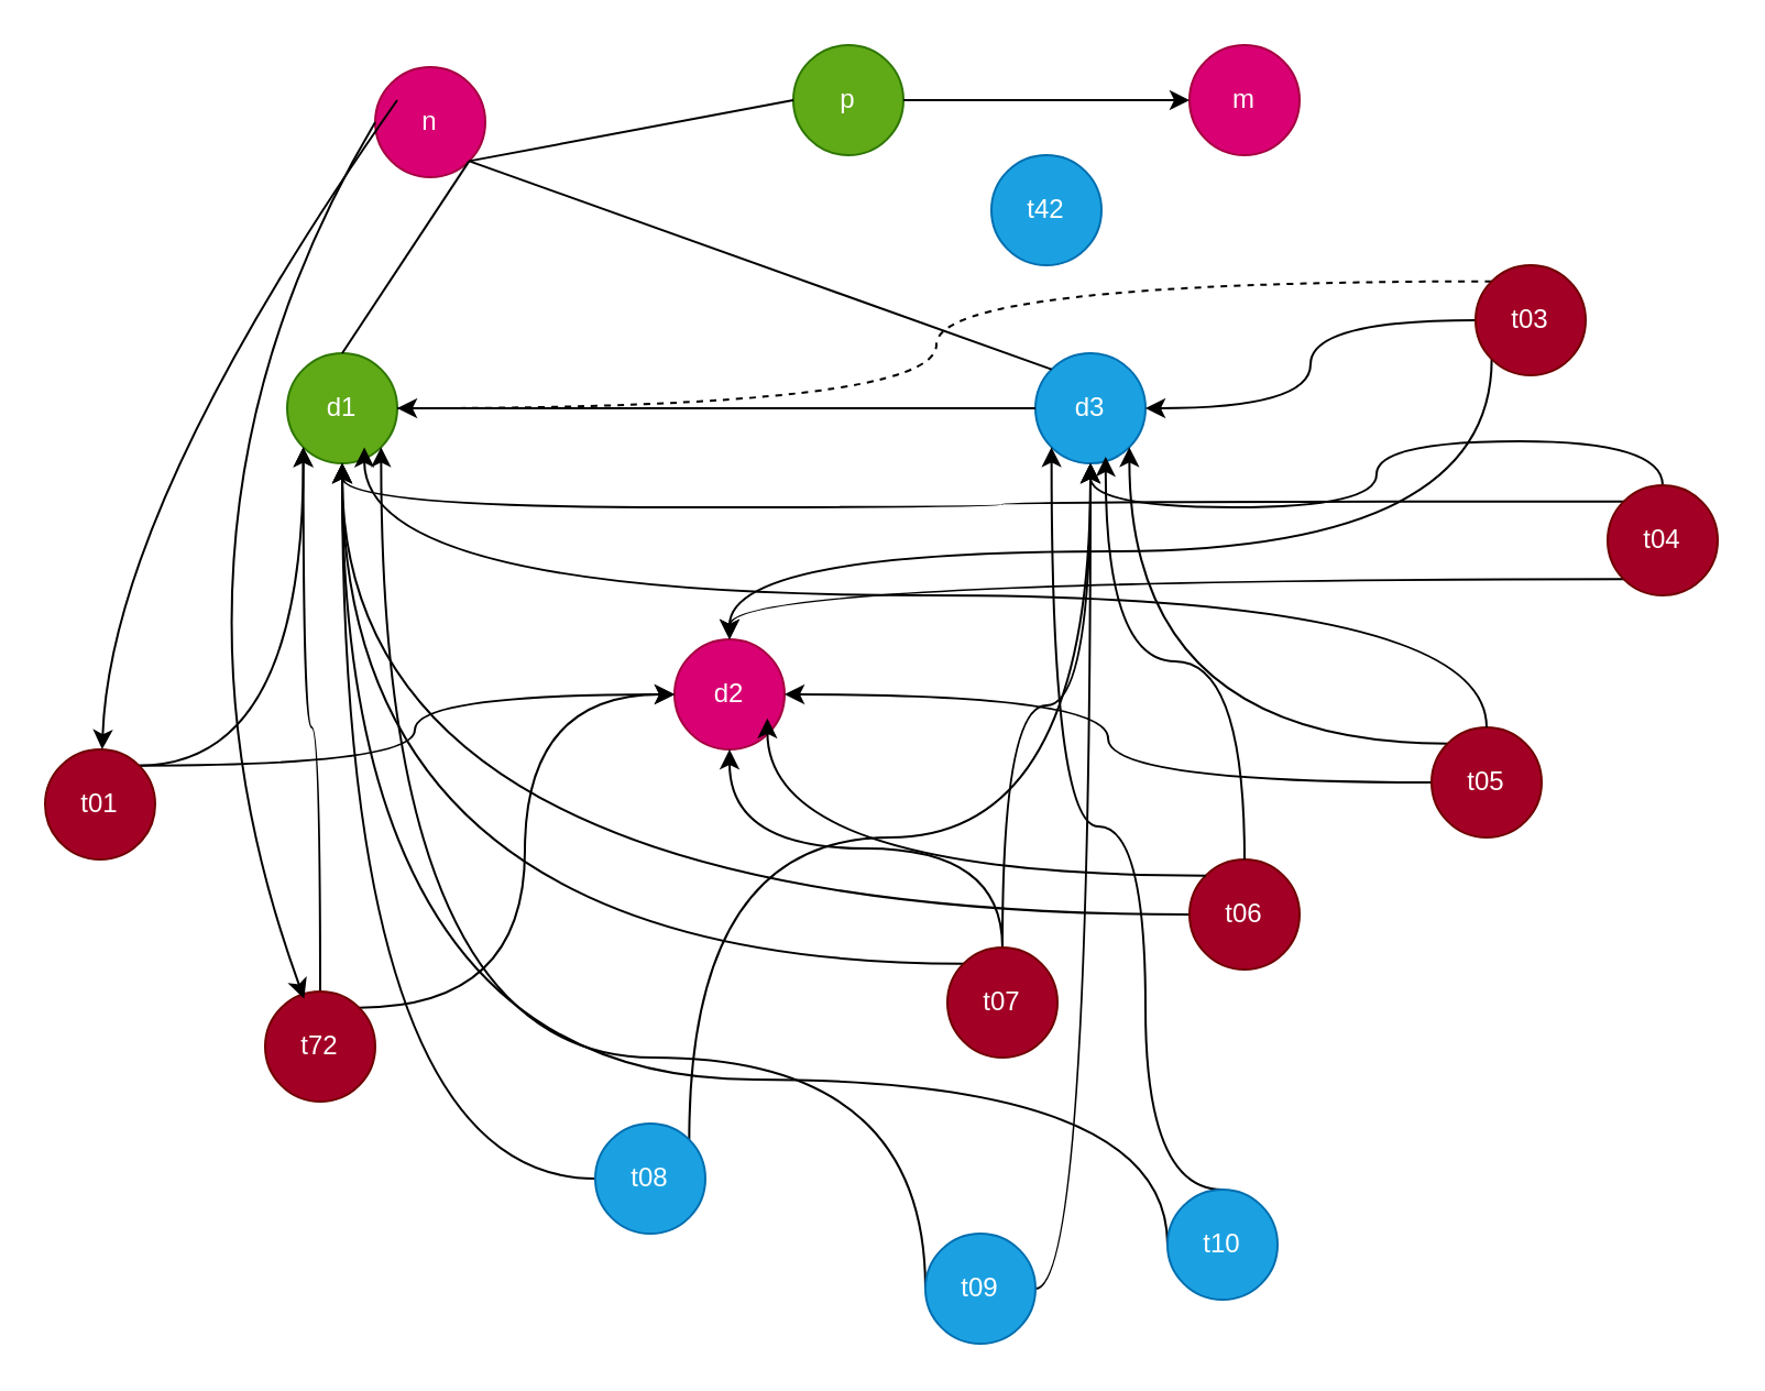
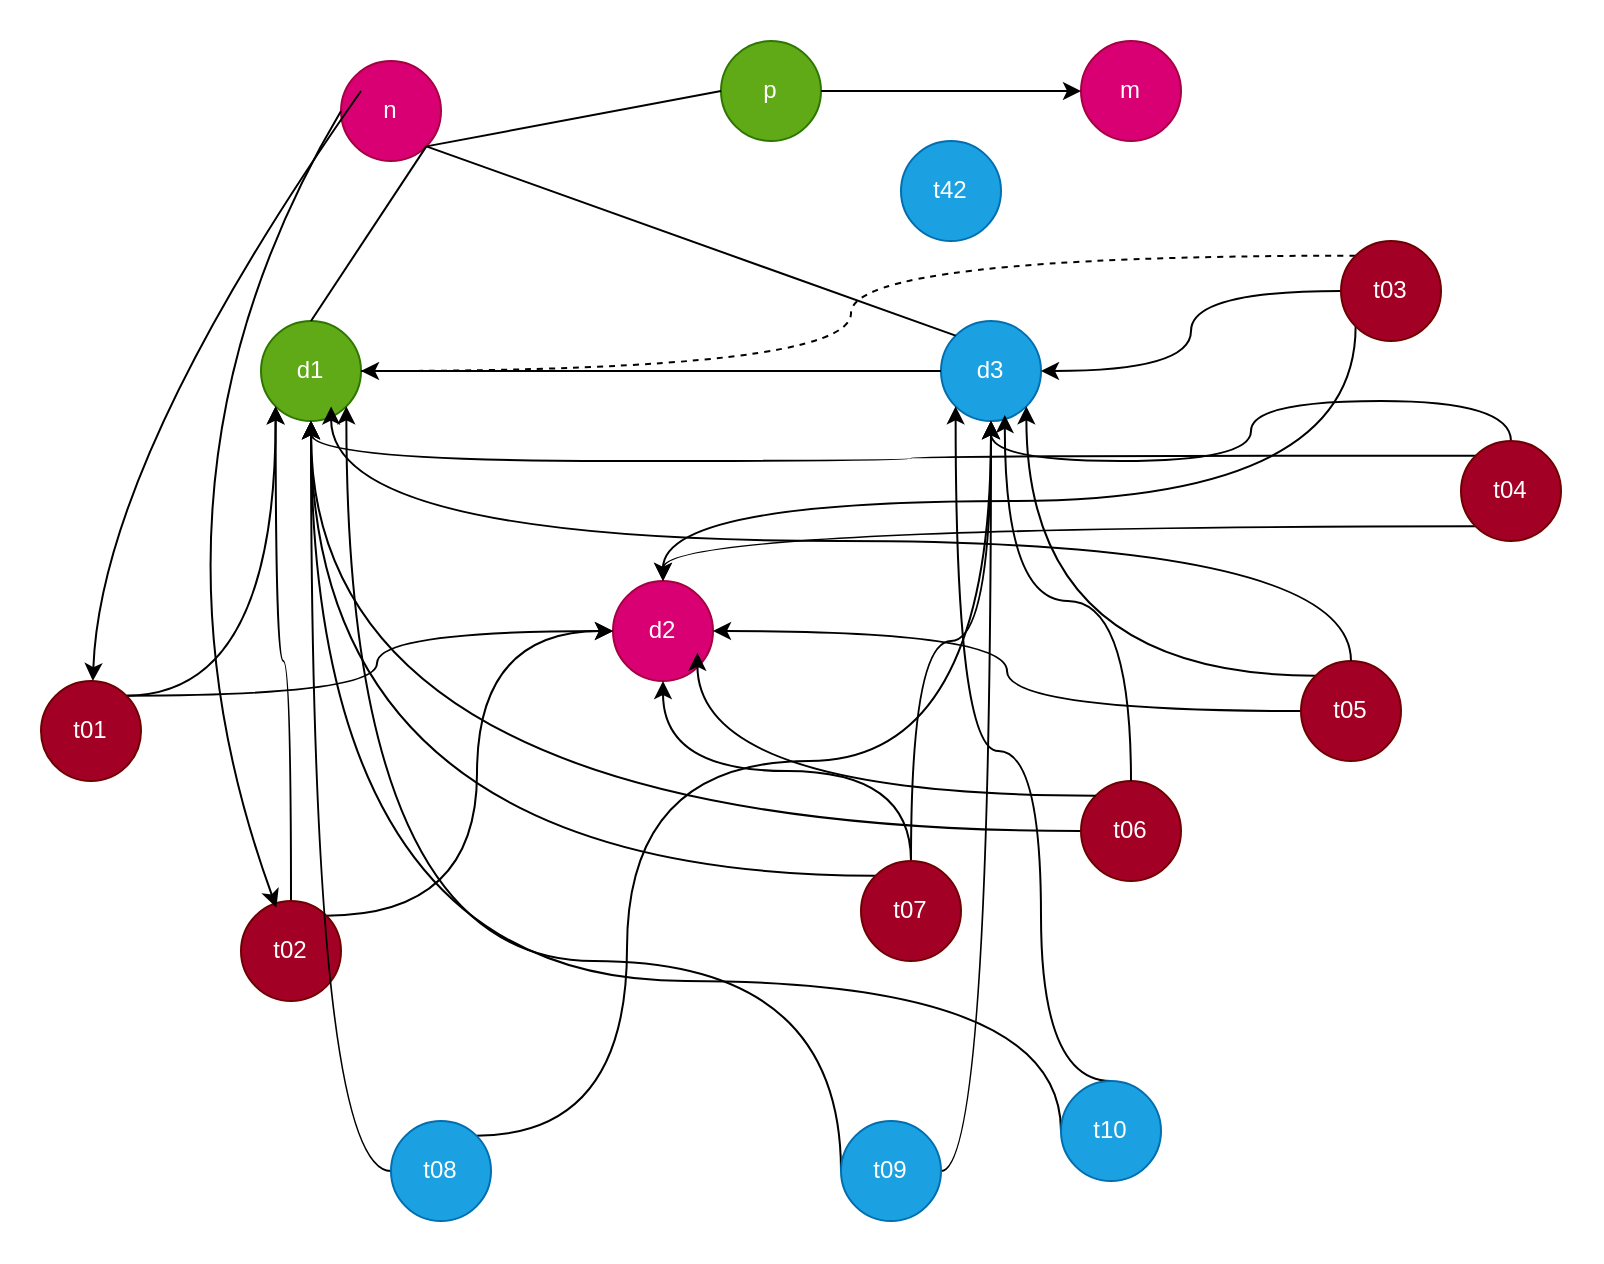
- <mxCell id="10" value="t72" style="ellipse;whiteSpace=wrap;html=1;strokeColor=#6F0000;fillColor=#a20025;fontColor=#ffffff;" vertex="1" parent="1"><mxGeometry x="120" y="450" width="50" height="50" as="geometry" /></mxCell>
+ <mxCell id="10" value="t02" style="ellipse;whiteSpace=wrap;html=1;strokeColor=#6F0000;fillColor=#a20025;fontColor=#ffffff;" vertex="1" parent="1"><mxGeometry x="120" y="450" width="50" height="50" as="geometry" /></mxCell>
- <mxCell id="34" value="t08" style="ellipse;whiteSpace=wrap;html=1;strokeColor=#006EAF;fillColor=#1ba1e2;fontColor=#ffffff;" vertex="1" parent="1"><mxGeometry x="270" y="510" width="50" height="50" as="geometry" /></mxCell>
+ <mxCell id="34" value="t08" style="ellipse;whiteSpace=wrap;html=1;strokeColor=#006EAF;fillColor=#1ba1e2;fontColor=#ffffff;" vertex="1" parent="1"><mxGeometry x="195" y="560" width="50" height="50" as="geometry" /></mxCell>
